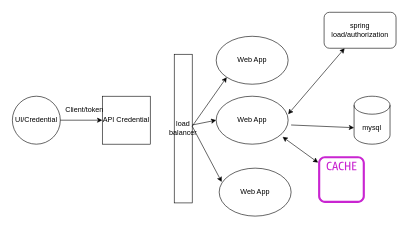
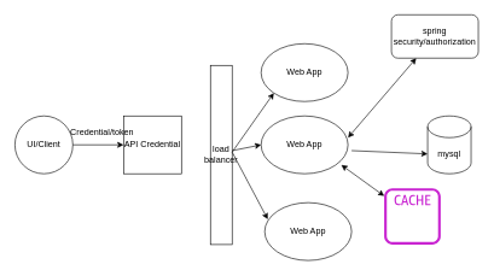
- <mxCell id="16" value="spring load/authorization" style="rounded=1;whiteSpace=wrap;html=1;" vertex="1" parent="1"><mxGeometry x="540" y="20" width="120" height="60" as="geometry" /></mxCell>
+ <mxCell id="16" value="spring security/authorization" style="rounded=1;whiteSpace=wrap;html=1;" vertex="1" parent="1"><mxGeometry x="540" y="20" width="120" height="60" as="geometry" /></mxCell>
- <mxCell id="7" value="Client/token" style="text;html=1;align=center;verticalAlign=middle;resizable=0;points=[];autosize=1;strokeColor=none;fillColor=none;" vertex="1" parent="1"><mxGeometry x="85" y="168" width="110" height="30" as="geometry" /></mxCell>
+ <mxCell id="7" value="Credential/token" style="text;html=1;align=center;verticalAlign=middle;resizable=0;points=[];autosize=1;strokeColor=none;fillColor=none;" vertex="1" parent="1"><mxGeometry x="85" y="168" width="110" height="30" as="geometry" /></mxCell>
- <mxCell id="4" value="UI/Credential" style="ellipse;whiteSpace=wrap;html=1;aspect=fixed;" vertex="1" parent="1"><mxGeometry x="20" y="160" width="80" height="80" as="geometry" /></mxCell>
+ <mxCell id="4" value="UI/Client" style="ellipse;whiteSpace=wrap;html=1;aspect=fixed;" vertex="1" parent="1"><mxGeometry x="20" y="160" width="80" height="80" as="geometry" /></mxCell>
